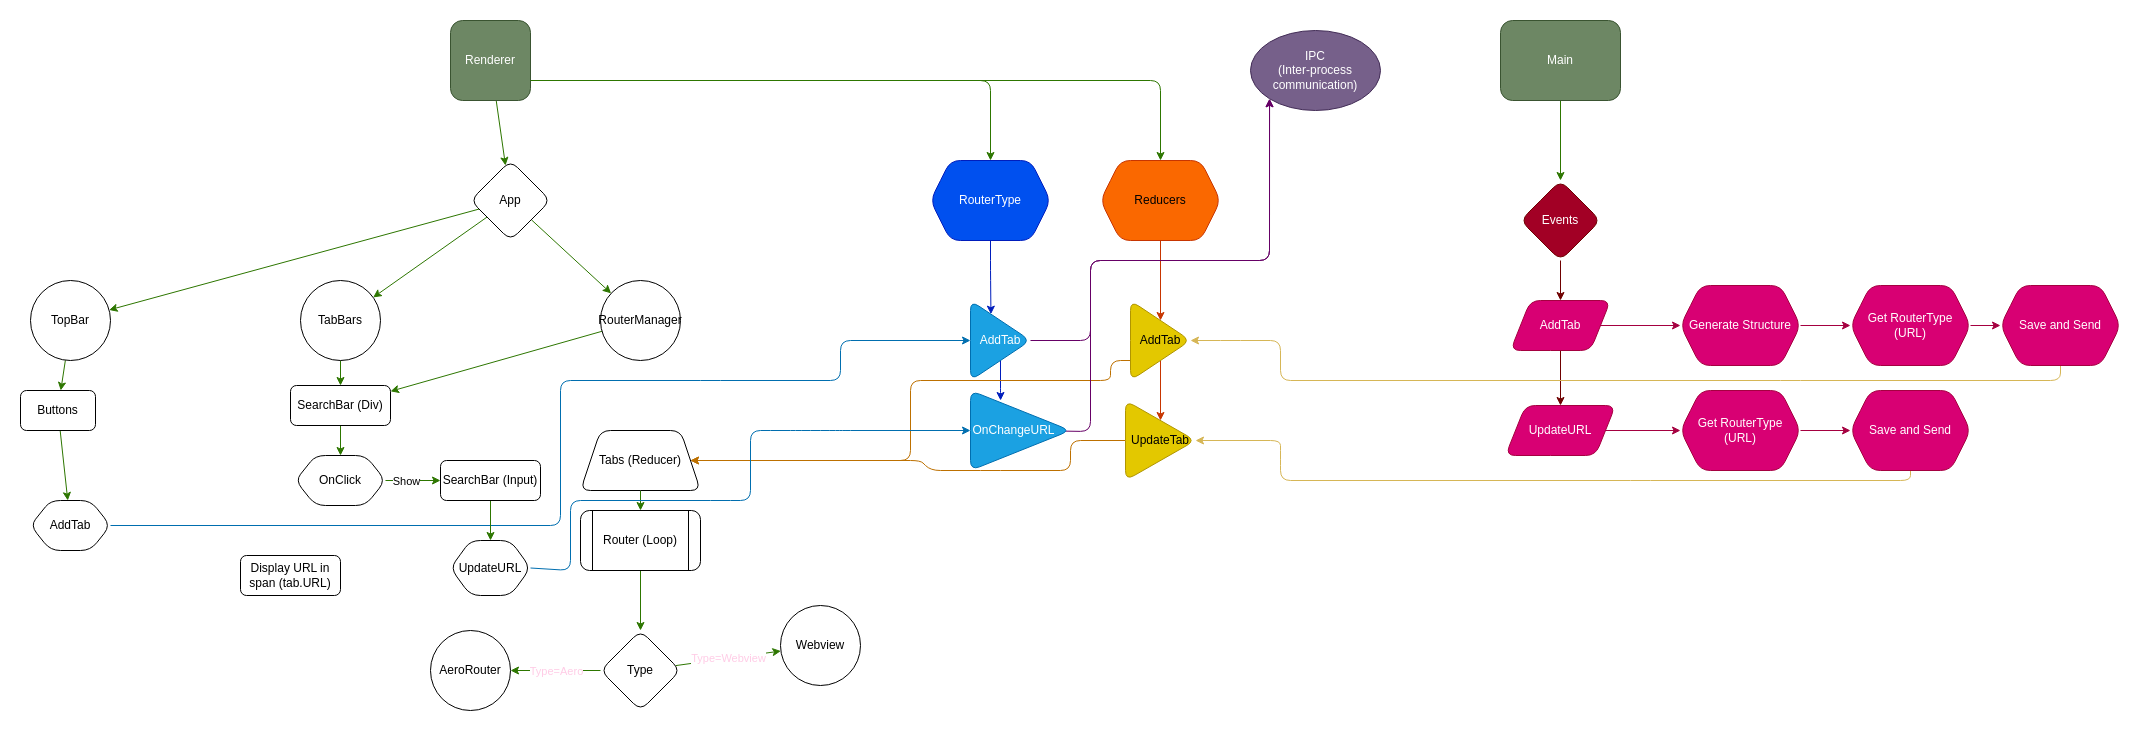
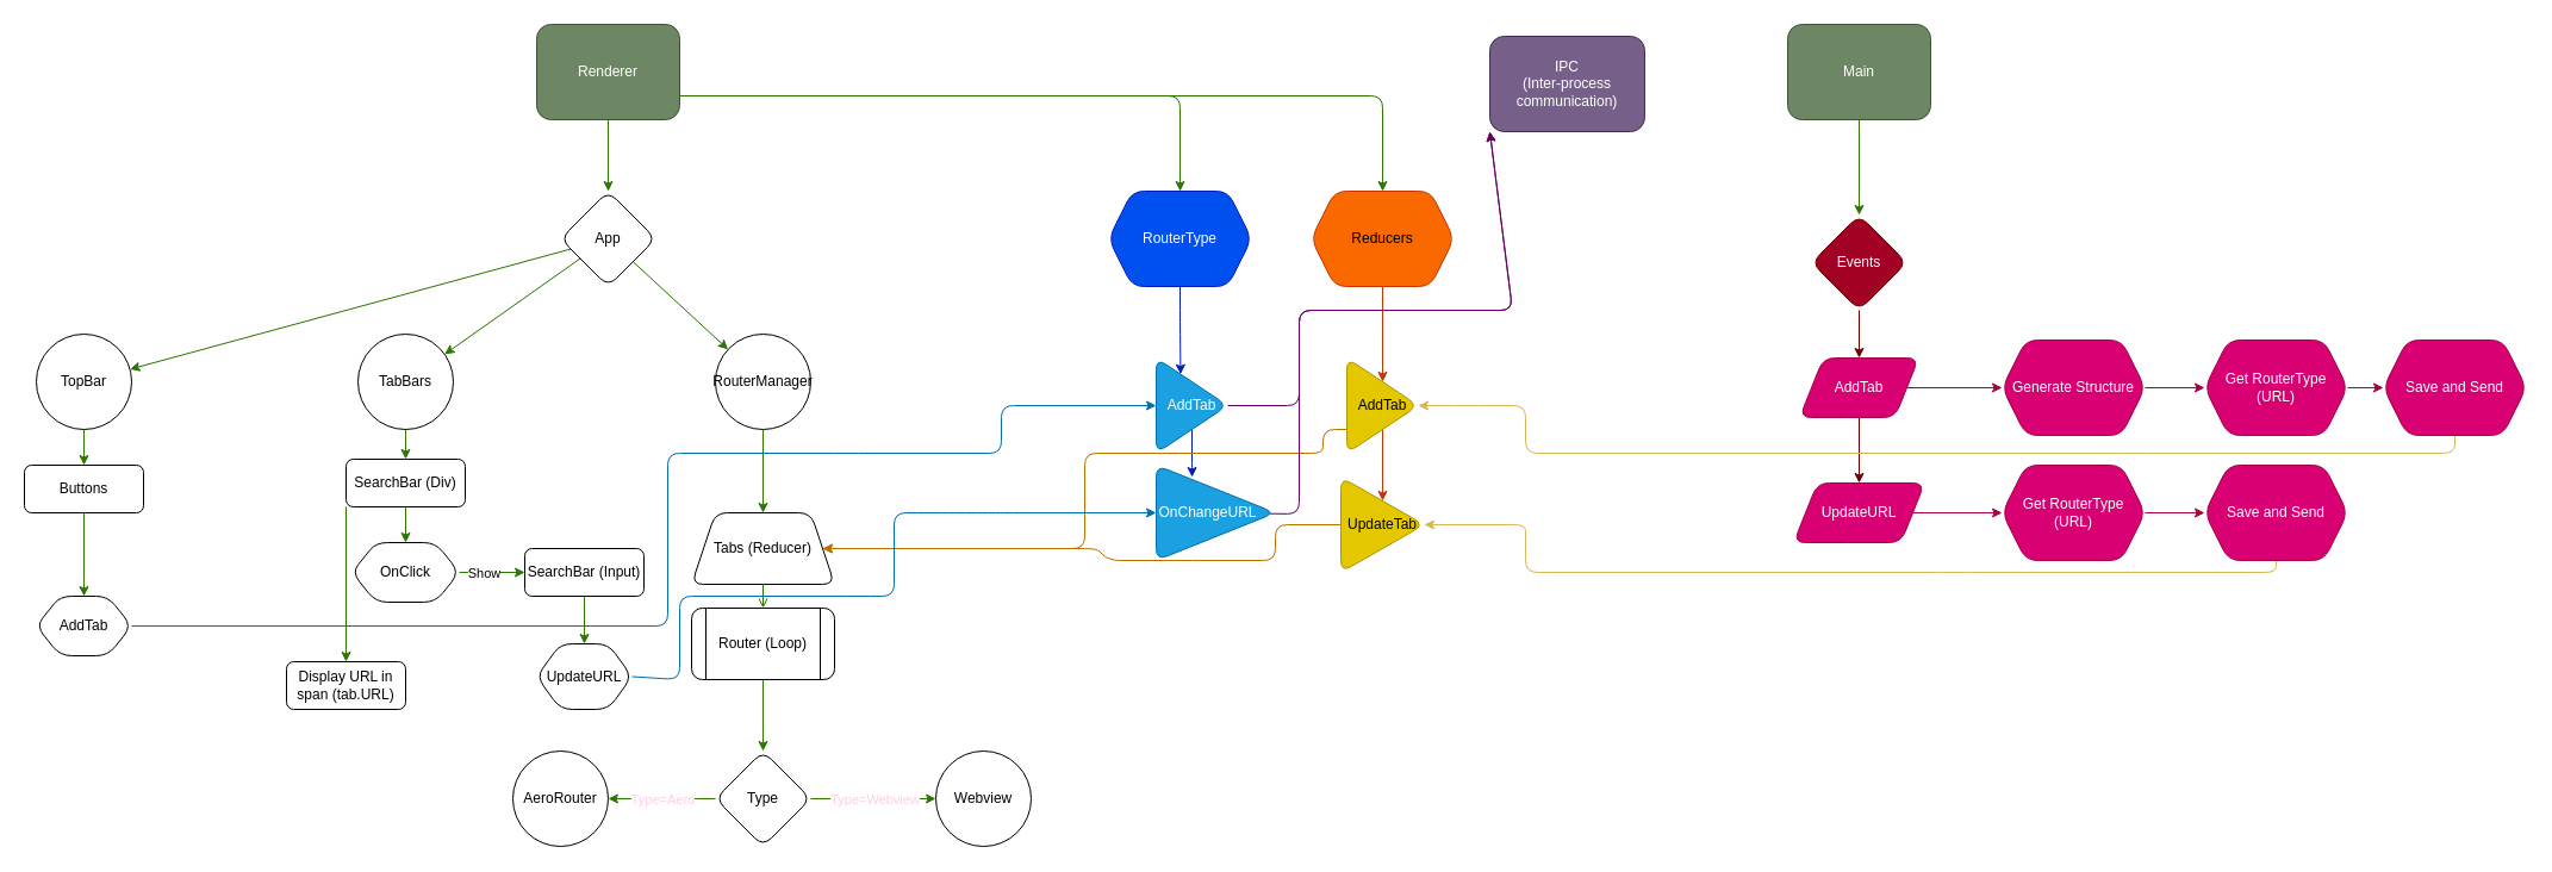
- <mxCell id="4" value="Renderer" style="whiteSpace=wrap;html=1;rounded=1;fillColor=#6d8764;fontColor=#ffffff;strokeColor=#3A5431;" parent="1" vertex="1"><mxGeometry x="450" y="20" width="80" height="80" as="geometry" /></mxCell>
+ <mxCell id="4" value="Renderer" style="whiteSpace=wrap;html=1;rounded=1;fillColor=#6d8764;fontColor=#ffffff;strokeColor=#3A5431;" parent="1" vertex="1"><mxGeometry x="450" y="20" width="120" height="80" as="geometry" /></mxCell>
- <mxCell id="7" value="IPC &lt;br&gt;(Inter-process communication)" style="ellipse;whiteSpace=wrap;html=1;rounded=1;fillColor=#76608a;fontColor=#ffffff;strokeColor=#432D57;" parent="1" vertex="1"><mxGeometry x="1250" y="30" width="130" height="80" as="geometry" /></mxCell>
+ <mxCell id="7" value="IPC &lt;br&gt;(Inter-process communication)" style="whiteSpace=wrap;html=1;fillColor=#76608a;fontColor=#ffffff;strokeColor=#432D57;rounded=1;" parent="1" vertex="1"><mxGeometry x="1250" y="30" width="130" height="80" as="geometry" /></mxCell>
- <mxCell id="13" value="" style="edgeStyle=none;html=1;fillColor=#60a917;strokeColor=#2D7600;" parent="1" source="14" target="67" edge="1"><mxGeometry relative="1" as="geometry" /></mxCell>
+ <mxCell id="13" value="" style="edgeStyle=none;html=1;fillColor=#60a917;strokeColor=#2D7600;" parent="1" source="14" target="20" edge="1"><mxGeometry relative="1" as="geometry" /></mxCell>
- <mxCell id="28" value="Buttons" style="rounded=1;whiteSpace=wrap;html=1;" parent="1" vertex="1"><mxGeometry x="20" y="390" width="75" height="40" as="geometry" /></mxCell>
+ <mxCell id="28" value="Buttons" style="rounded=1;whiteSpace=wrap;html=1;" parent="1" vertex="1"><mxGeometry x="20" y="390" width="100" height="40" as="geometry" /></mxCell>
+ <mxCell id="66" style="edgeStyle=none;html=1;exitX=0;exitY=1;exitDx=0;exitDy=0;entryX=0.5;entryY=0;entryDx=0;entryDy=0;fillColor=#60a917;strokeColor=#2D7600;" edge="1" parent="1" source="67" target="75"><mxGeometry relative="1" as="geometry" /></mxCell>
- <mxCell id="19" value="" style="edgeStyle=none;html=1;fillColor=#60a917;strokeColor=#2D7600;" parent="1" source="20" target="47" edge="1"><mxGeometry relative="1" as="geometry" /></mxCell>
+ <mxCell id="19" value="" style="edgeStyle=none;html=1;fillColor=#60a917;strokeColor=#2D7600;endArrow=open;" parent="1" source="20" target="47" edge="1"><mxGeometry relative="1" as="geometry" /></mxCell>
- <mxCell id="61" value="Webview" style="ellipse;whiteSpace=wrap;html=1;rounded=1;" parent="1" vertex="1"><mxGeometry x="780" y="605" width="80" height="80" as="geometry" /></mxCell>
+ <mxCell id="61" value="Webview" style="ellipse;whiteSpace=wrap;html=1;rounded=1;" parent="1" vertex="1"><mxGeometry x="785" y="630" width="80" height="80" as="geometry" /></mxCell>
